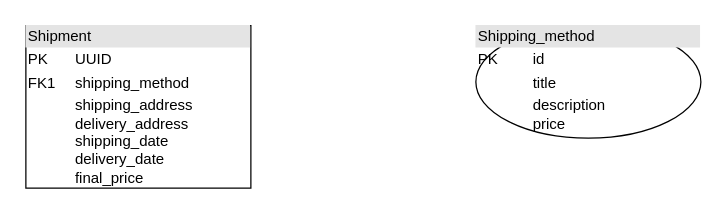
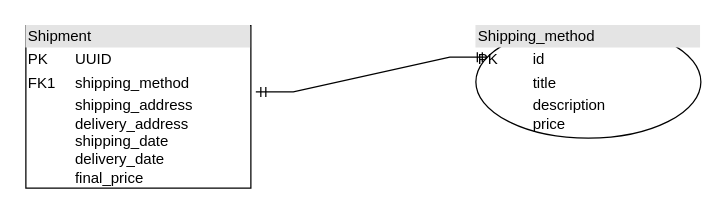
+ <mxCell id="4" value="" style="edgeStyle=entityRelationEdgeStyle;fontSize=12;html=1;endArrow=ERmandOne;startArrow=ERmandOne;rounded=0;exitX=1.022;exitY=0.408;exitDx=0;exitDy=0;exitPerimeter=0;entryX=0;entryY=0.25;entryDx=0;entryDy=0;" edge="1" parent="1" source="2" target="3"><mxGeometry width="100" height="100" relative="1" as="geometry"><mxPoint x="220" y="120" as="sourcePoint" /><mxPoint x="320" y="20" as="targetPoint" /></mxGeometry></mxCell>
